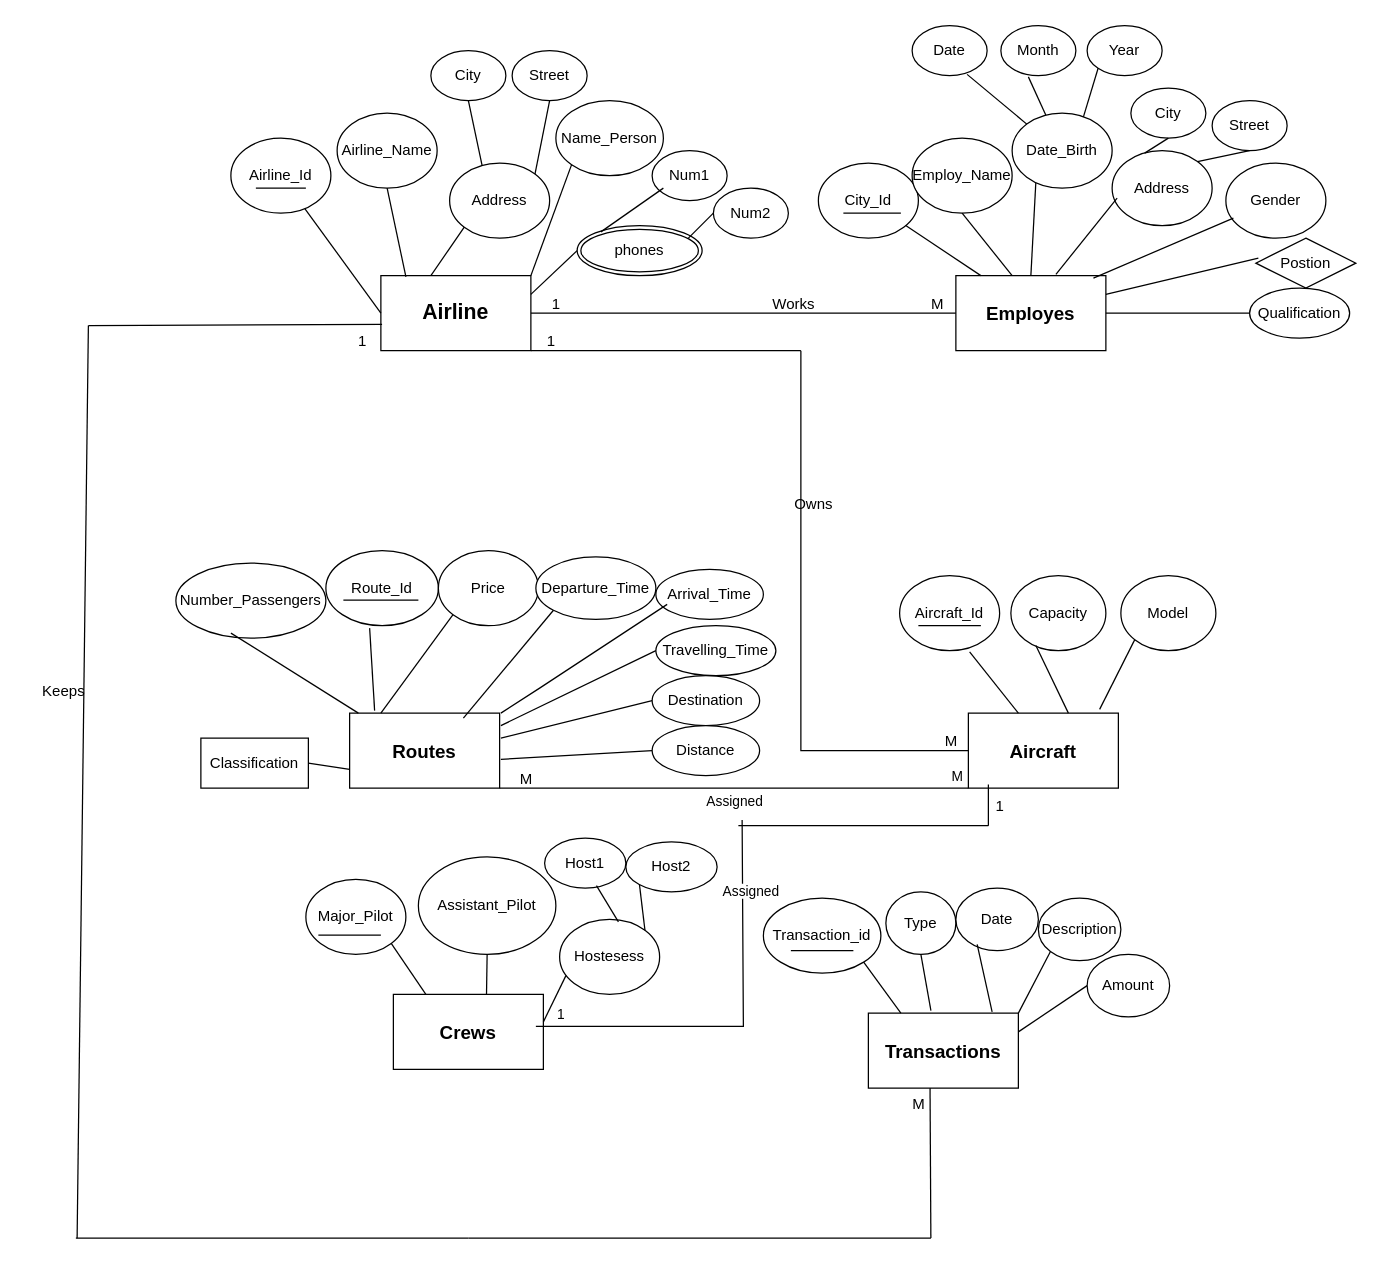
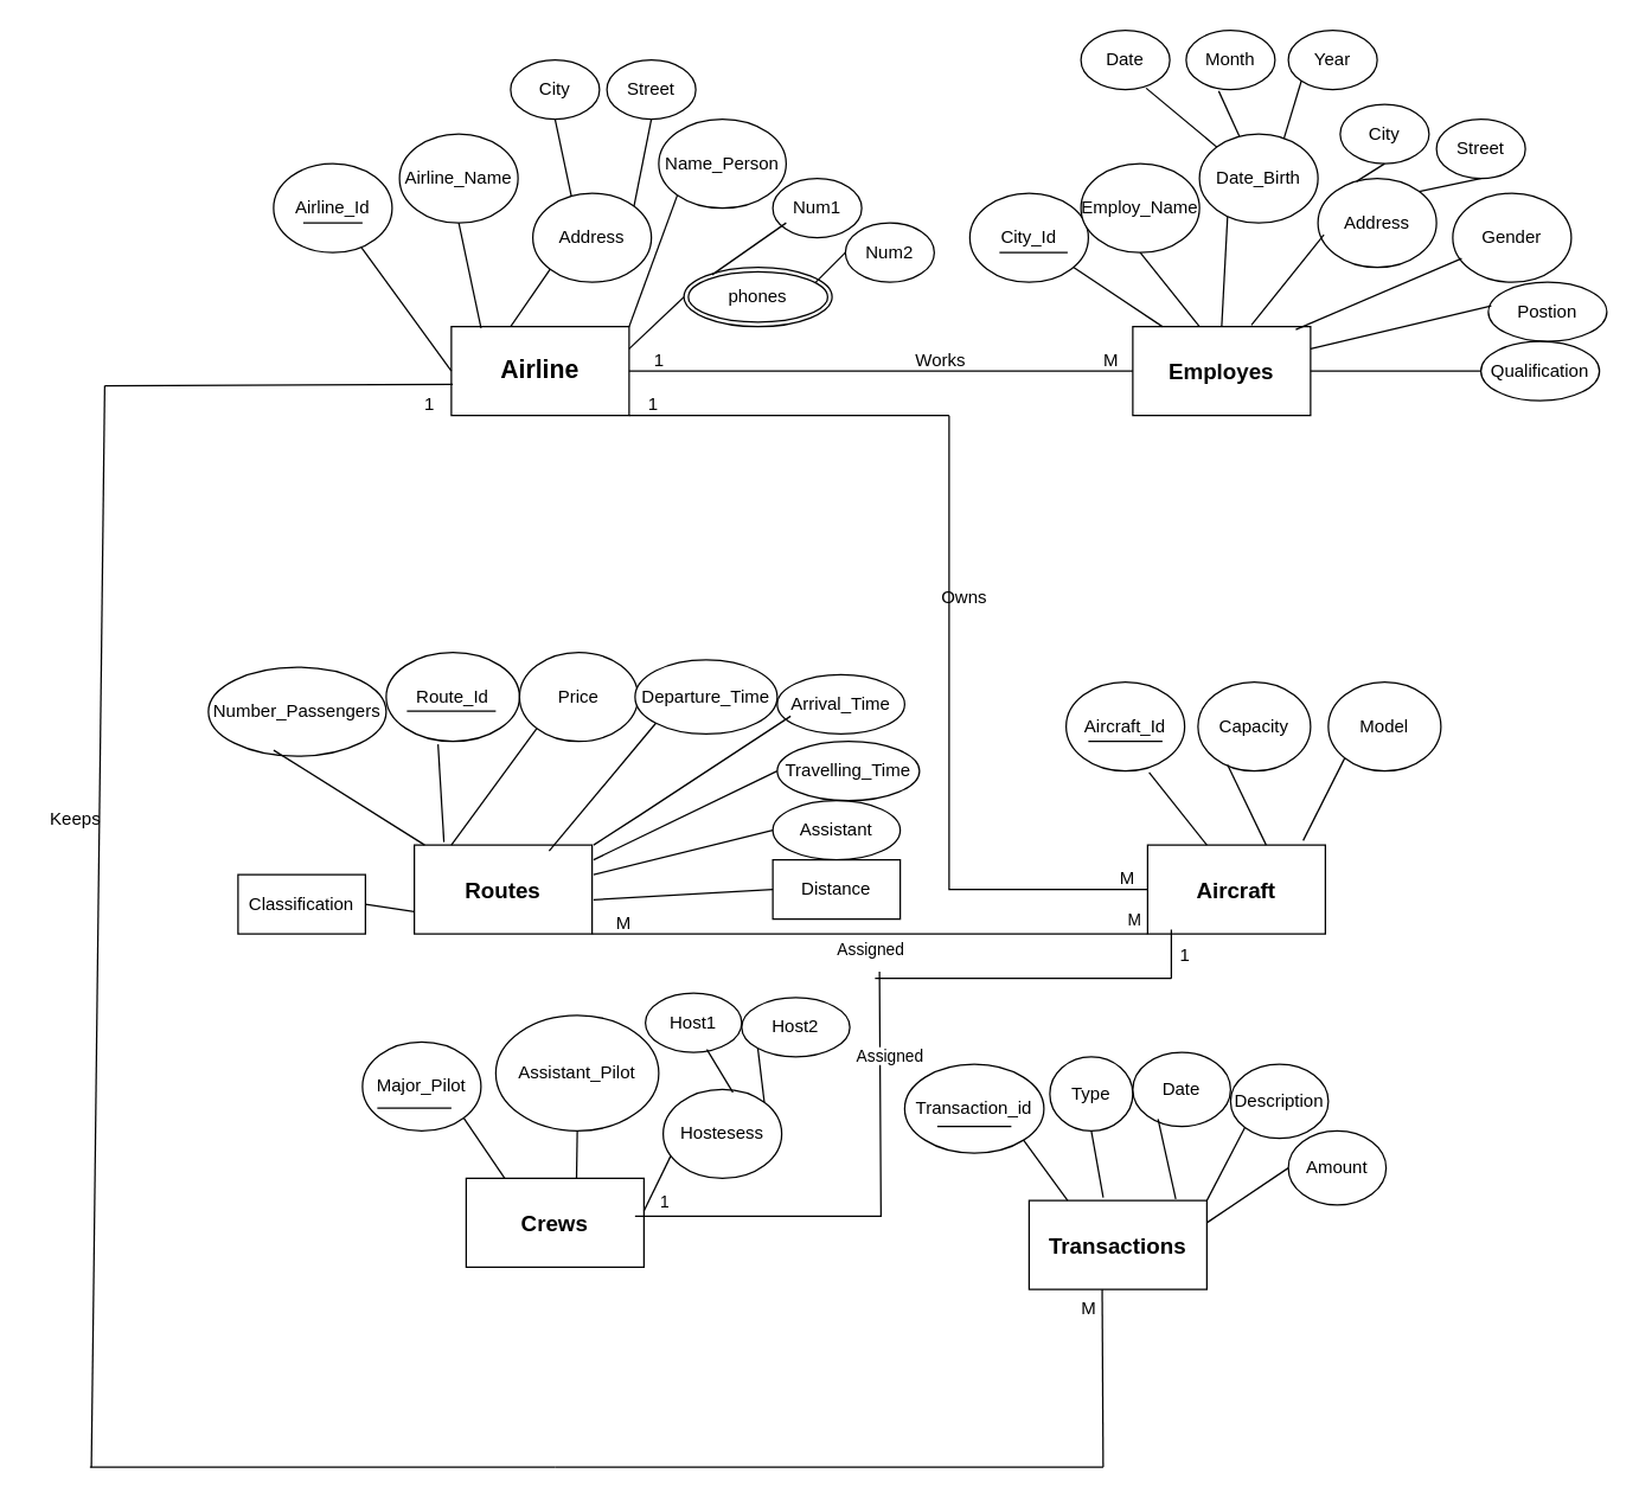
- <mxCell id="72" value="Postion" style="rhombus;whiteSpace=wrap;html=1;" vertex="1" parent="1"><mxGeometry x="1004" y="190" width="80" height="40" as="geometry" /></mxCell>
+ <mxCell id="72" value="Postion" style="ellipse;whiteSpace=wrap;html=1;" vertex="1" parent="1"><mxGeometry x="1004" y="190" width="80" height="40" as="geometry" /></mxCell>
- <mxCell id="86" value="Destination" style="ellipse;whiteSpace=wrap;html=1;" vertex="1" parent="1"><mxGeometry x="521" y="540" width="86" height="40" as="geometry" /></mxCell>
+ <mxCell id="86" value="Assistant" style="ellipse;whiteSpace=wrap;html=1;" vertex="1" parent="1"><mxGeometry x="521" y="540" width="86" height="40" as="geometry" /></mxCell>
- <mxCell id="87" value="Distance" style="ellipse;whiteSpace=wrap;html=1;" vertex="1" parent="1"><mxGeometry x="521" y="580" width="86" height="40" as="geometry" /></mxCell>
+ <mxCell id="87" value="Distance" style="whiteSpace=wrap;html=1;rounded=0;" vertex="1" parent="1"><mxGeometry x="521" y="580" width="86" height="40" as="geometry" /></mxCell>
